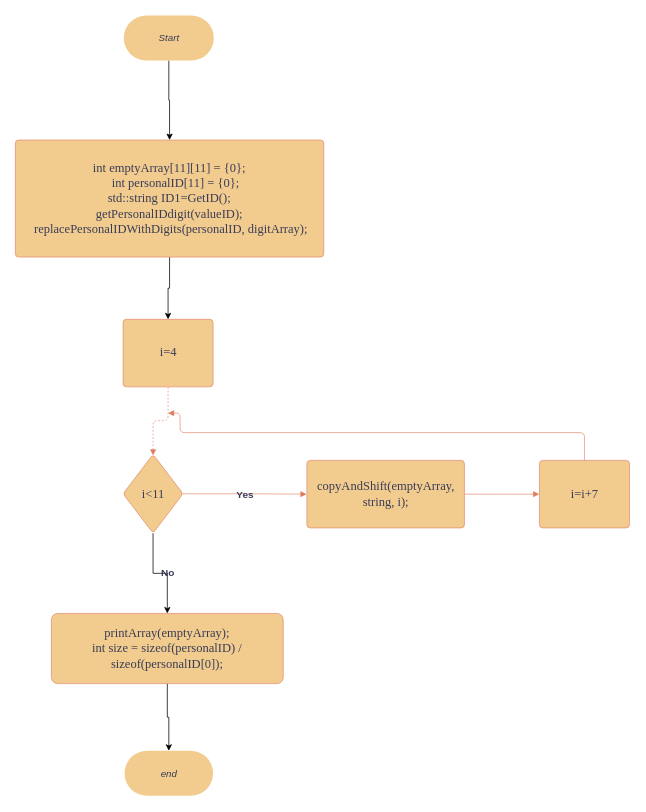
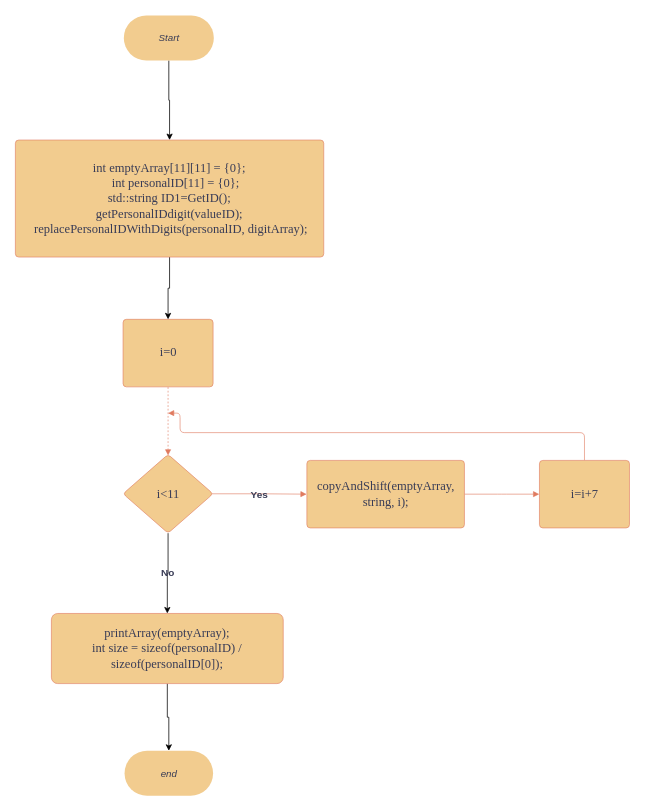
- <mxCell id="2" value="i=4" style="html=1;overflow=block;blockSpacing=1;whiteSpace=wrap;fontSize=16.7;fontFamily=Liberation Serif;fontColor=#393C56;spacing=9;strokeColor=#E07A5F;strokeOpacity=100;rounded=1;absoluteArcSize=1;arcSize=9;strokeWidth=0.8;lucidId=merx2m1aB_C8;labelBackgroundColor=none;fillColor=#F2CC8F;" vertex="1" parent="1"><mxGeometry x="163.5" y="425" width="120" height="90" as="geometry" /></mxCell>
+ <mxCell id="2" value="i=0" style="html=1;overflow=block;blockSpacing=1;whiteSpace=wrap;fontSize=16.7;fontFamily=Liberation Serif;fontColor=#393C56;spacing=9;strokeColor=#E07A5F;strokeOpacity=100;rounded=1;absoluteArcSize=1;arcSize=9;strokeWidth=0.8;lucidId=merx2m1aB_C8;labelBackgroundColor=none;fillColor=#F2CC8F;" vertex="1" parent="1"><mxGeometry x="163.5" y="425" width="120" height="90" as="geometry" /></mxCell>
- <mxCell id="5" value="i&amp;lt;11" style="html=1;overflow=block;blockSpacing=1;whiteSpace=wrap;rhombus;fontSize=16.7;fontFamily=Liberation Serif;fontColor=#393C56;spacing=3.8;strokeColor=#E07A5F;strokeOpacity=100;rounded=1;absoluteArcSize=1;arcSize=9;strokeWidth=0.8;lucidId=xfrxH3A6Ui3S;labelBackgroundColor=none;fillColor=#F2CC8F;" vertex="1" parent="1"><mxGeometry x="163.5" y="605" width="80" height="105" as="geometry" /></mxCell>
+ <mxCell id="5" value="i&amp;lt;11" style="html=1;overflow=block;blockSpacing=1;whiteSpace=wrap;rhombus;fontSize=16.7;fontFamily=Liberation Serif;fontColor=#393C56;spacing=3.8;strokeColor=#E07A5F;strokeOpacity=100;rounded=1;absoluteArcSize=1;arcSize=9;strokeWidth=0.8;lucidId=xfrxH3A6Ui3S;labelBackgroundColor=none;fillColor=#F2CC8F;" vertex="1" parent="1"><mxGeometry x="163.5" y="605" width="120" height="105" as="geometry" /></mxCell>
